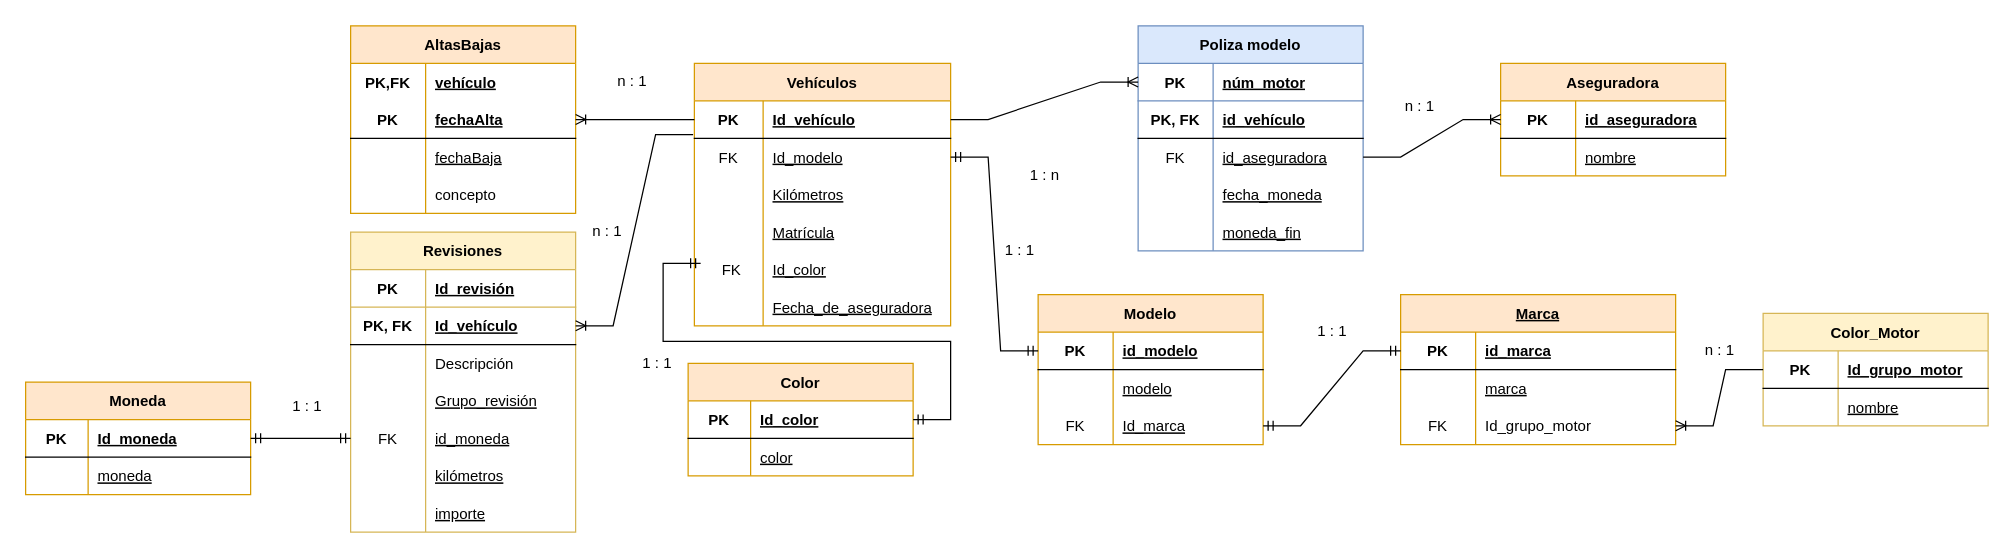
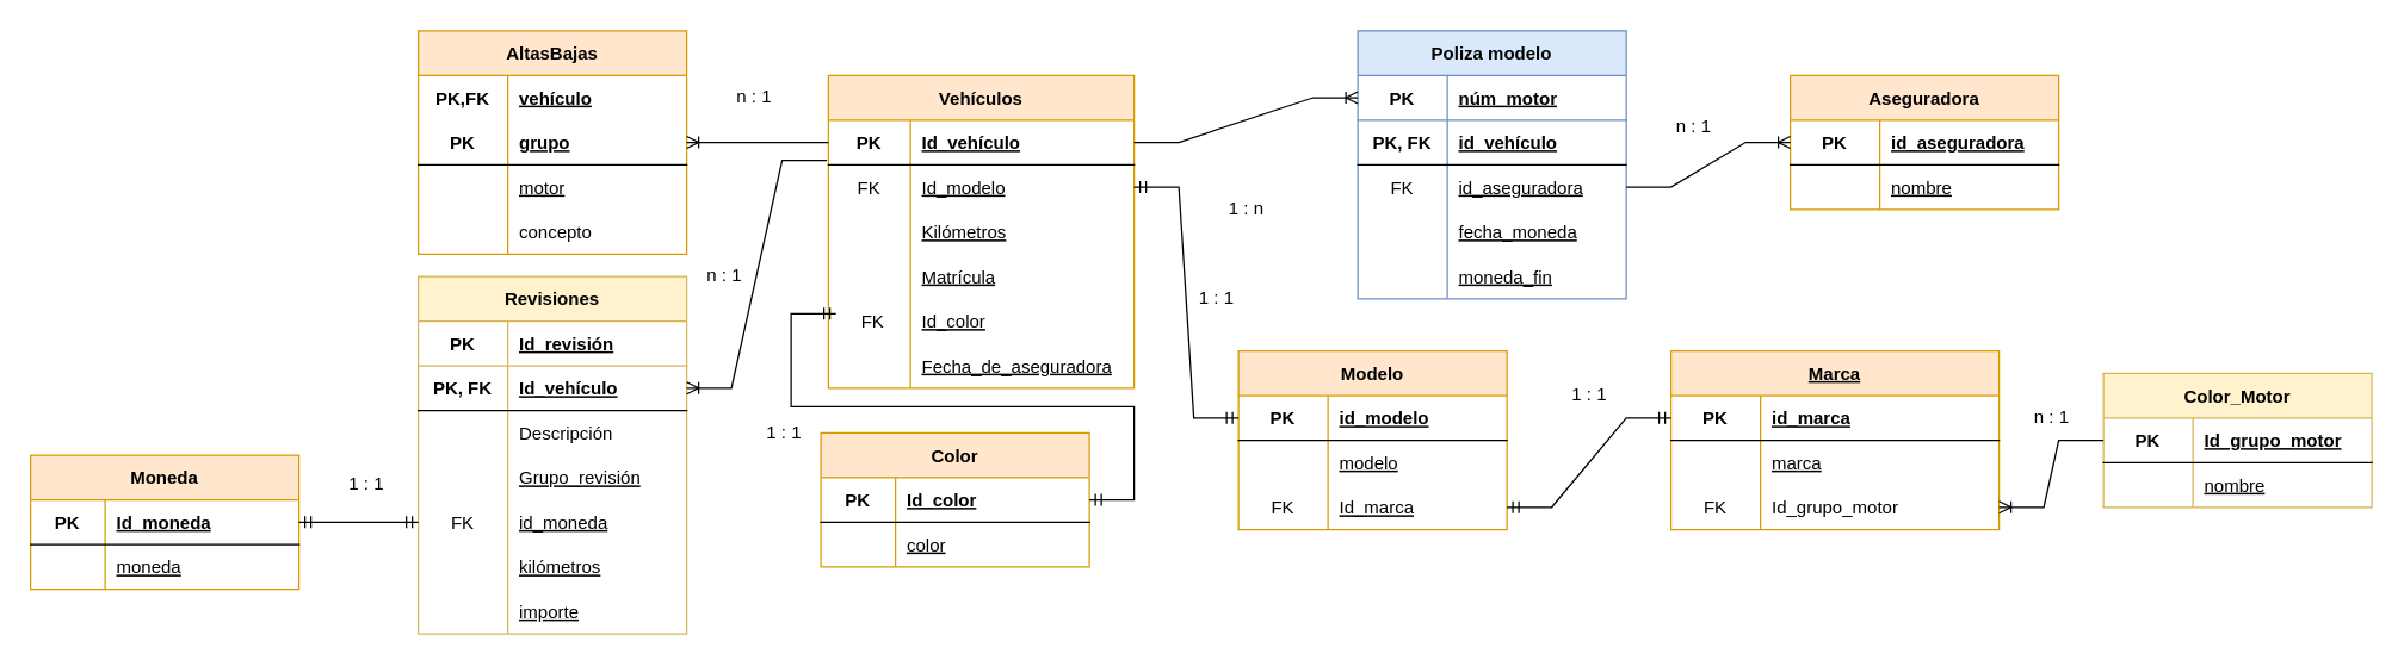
- <mxCell id="131" value="fechaAlta" style="shape=partialRectangle;connectable=0;fillColor=none;top=0;left=0;bottom=0;right=0;align=left;spacingLeft=6;fontStyle=5;overflow=hidden;" parent="129" vertex="1"><mxGeometry x="60" width="120" height="30" as="geometry"><mxRectangle width="120" height="30" as="alternateBounds" /></mxGeometry></mxCell>
+ <mxCell id="131" value="grupo" style="shape=partialRectangle;connectable=0;fillColor=none;top=0;left=0;bottom=0;right=0;align=left;spacingLeft=6;fontStyle=5;overflow=hidden;" parent="129" vertex="1"><mxGeometry x="60" width="120" height="30" as="geometry"><mxRectangle width="120" height="30" as="alternateBounds" /></mxGeometry></mxCell>
- <mxCell id="134" value="fechaBaja" style="shape=partialRectangle;connectable=0;fillColor=none;top=0;left=0;bottom=0;right=0;align=left;spacingLeft=6;overflow=hidden;fontStyle=4" parent="132" vertex="1"><mxGeometry x="60" width="120" height="30" as="geometry"><mxRectangle width="120" height="30" as="alternateBounds" /></mxGeometry></mxCell>
+ <mxCell id="134" value="motor" style="shape=partialRectangle;connectable=0;fillColor=none;top=0;left=0;bottom=0;right=0;align=left;spacingLeft=6;overflow=hidden;fontStyle=4" parent="132" vertex="1"><mxGeometry x="60" width="120" height="30" as="geometry"><mxRectangle width="120" height="30" as="alternateBounds" /></mxGeometry></mxCell>
